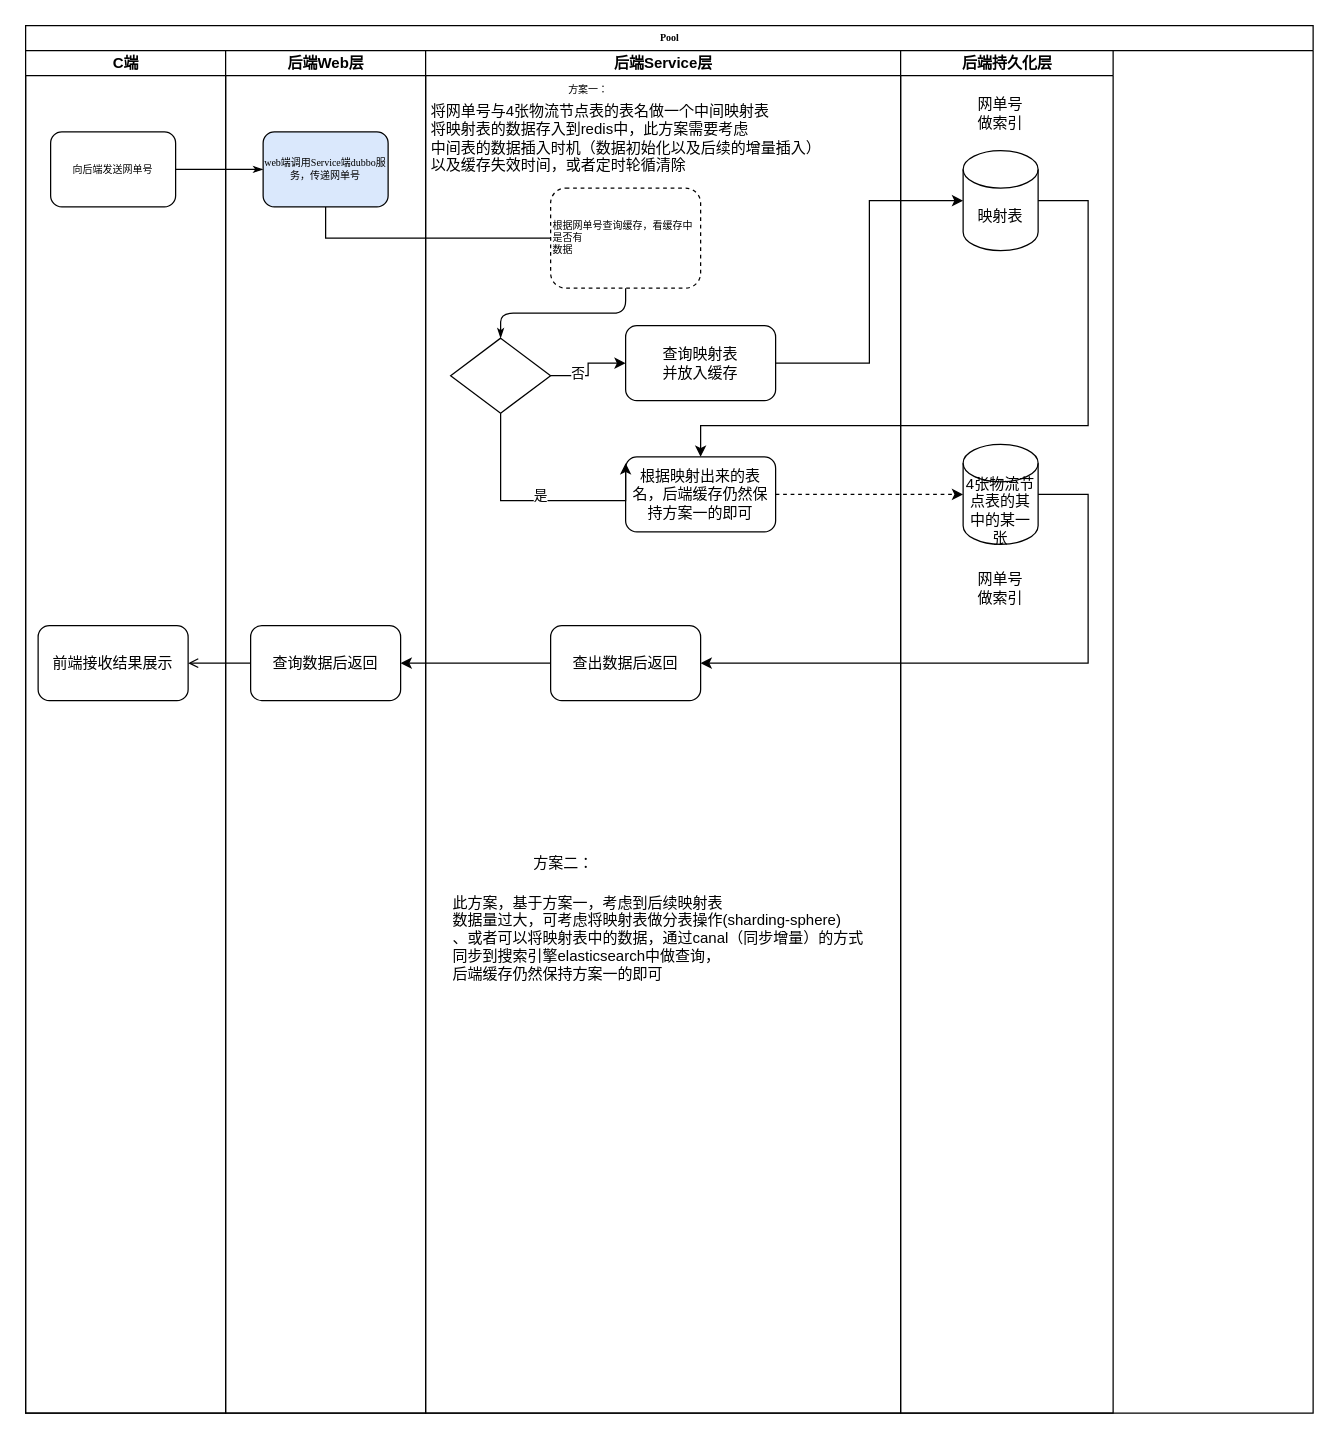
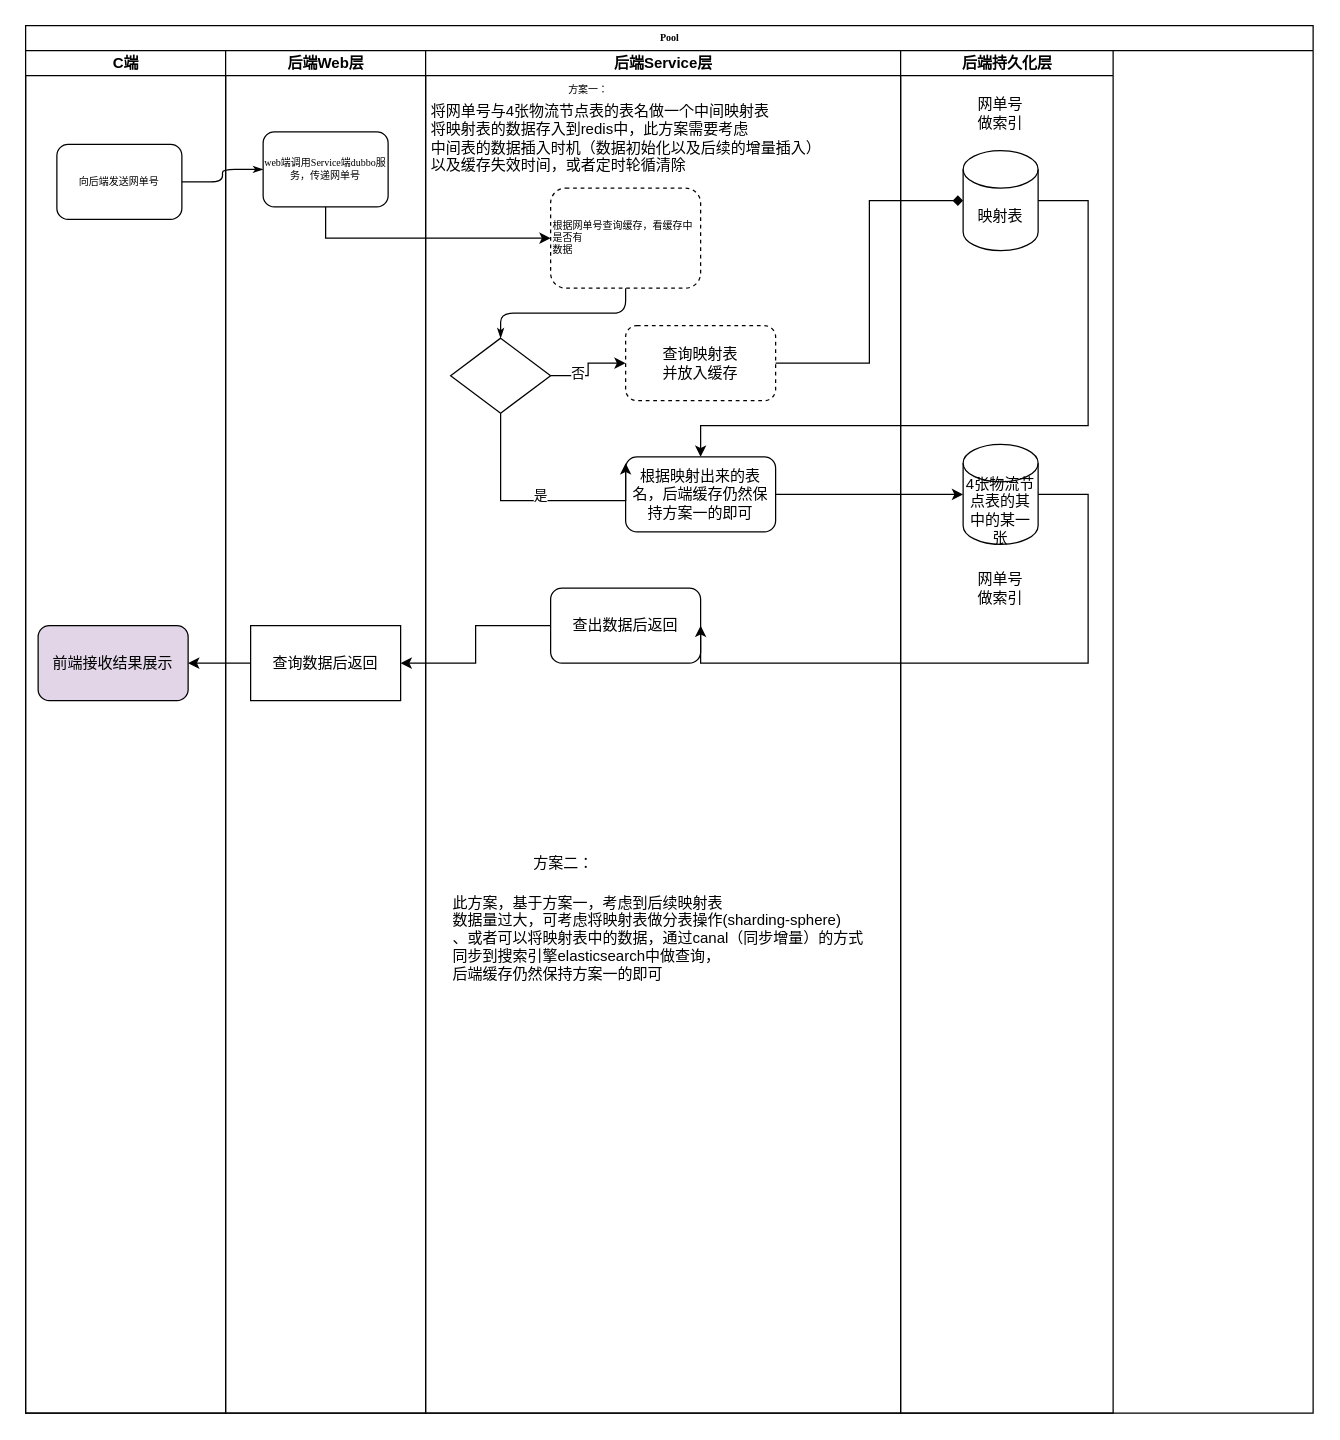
- <mxCell id="4" value="向后端发送网单号" style="rounded=1;whiteSpace=wrap;html=1;shadow=0;labelBackgroundColor=none;strokeWidth=1;fontFamily=Verdana;fontSize=8;align=center;" parent="3" vertex="1"><mxGeometry x="20" y="65" width="100" height="60" as="geometry" /></mxCell>
+ <mxCell id="4" value="向后端发送网单号" style="rounded=1;whiteSpace=wrap;html=1;shadow=0;labelBackgroundColor=none;strokeWidth=1;fontFamily=Verdana;fontSize=8;align=center;" parent="3" vertex="1"><mxGeometry x="25" y="75" width="100" height="60" as="geometry" /></mxCell>
- <mxCell id="8" value="web端调用Service端dubbo服务，传递网单号" style="rounded=1;whiteSpace=wrap;html=1;shadow=0;labelBackgroundColor=none;strokeWidth=1;fontFamily=Verdana;fontSize=8;align=center;fillColor=#dae8fc;" parent="7" vertex="1"><mxGeometry x="30" y="65" width="100" height="60" as="geometry" /></mxCell>
+ <mxCell id="8" value="web端调用Service端dubbo服务，传递网单号" style="rounded=1;whiteSpace=wrap;html=1;shadow=0;labelBackgroundColor=none;strokeWidth=1;fontFamily=Verdana;fontSize=8;align=center;" parent="7" vertex="1"><mxGeometry x="30" y="65" width="100" height="60" as="geometry" /></mxCell>
- <mxCell id="31" style="edgeStyle=orthogonalEdgeStyle;rounded=0;orthogonalLoop=1;jettySize=auto;html=1;exitX=1;exitY=0.5;exitDx=0;exitDy=0;entryX=0;entryY=0.5;entryDx=0;entryDy=0;entryPerimeter=0;" edge="1" parent="2" source="19" target="25"><mxGeometry relative="1" as="geometry" /></mxCell>
+ <mxCell id="31" style="edgeStyle=orthogonalEdgeStyle;rounded=0;orthogonalLoop=1;jettySize=auto;html=1;exitX=1;exitY=0.5;exitDx=0;exitDy=0;entryX=0;entryY=0.5;entryDx=0;entryDy=0;entryPerimeter=0;endArrow=diamond;" edge="1" parent="2" source="19" target="25"><mxGeometry relative="1" as="geometry" /></mxCell>
- <mxCell id="29" style="edgeStyle=orthogonalEdgeStyle;rounded=0;orthogonalLoop=1;jettySize=auto;html=1;exitX=0.5;exitY=1;exitDx=0;exitDy=0;endArrow=none;" edge="1" parent="2" source="8" target="11"><mxGeometry relative="1" as="geometry"><Array as="points"><mxPoint x="240" y="170" /></Array></mxGeometry></mxCell>
+ <mxCell id="29" style="edgeStyle=orthogonalEdgeStyle;rounded=0;orthogonalLoop=1;jettySize=auto;html=1;exitX=0.5;exitY=1;exitDx=0;exitDy=0;" edge="1" parent="2" source="8" target="11"><mxGeometry relative="1" as="geometry"><Array as="points"><mxPoint x="240" y="170" /></Array></mxGeometry></mxCell>
- <mxCell id="19" value="查询映射表&lt;br&gt;并放入缓存" style="rounded=1;whiteSpace=wrap;html=1;" vertex="1" parent="10"><mxGeometry x="160" y="220" width="120" height="60" as="geometry" /></mxCell>
+ <mxCell id="19" value="查询映射表&lt;br&gt;并放入缓存" style="rounded=1;whiteSpace=wrap;html=1;dashed=1;" vertex="1" parent="10"><mxGeometry x="160" y="220" width="120" height="60" as="geometry" /></mxCell>
- <mxCell id="30" style="edgeStyle=orthogonalEdgeStyle;rounded=0;orthogonalLoop=1;jettySize=auto;html=1;exitX=1;exitY=0.5;exitDx=0;exitDy=0;entryX=0;entryY=0.5;entryDx=0;entryDy=0;entryPerimeter=0;dashed=1;" edge="1" parent="2" source="16" target="26"><mxGeometry relative="1" as="geometry" /></mxCell>
+ <mxCell id="30" style="edgeStyle=orthogonalEdgeStyle;rounded=0;orthogonalLoop=1;jettySize=auto;html=1;exitX=1;exitY=0.5;exitDx=0;exitDy=0;entryX=0;entryY=0.5;entryDx=0;entryDy=0;entryPerimeter=0;" edge="1" parent="2" source="16" target="26"><mxGeometry relative="1" as="geometry" /></mxCell>
- <mxCell id="5" value="前端接收结果展示" style="rounded=1;whiteSpace=wrap;html=1;" vertex="1" parent="3"><mxGeometry x="10" y="460" width="120" height="60" as="geometry" /></mxCell>
+ <mxCell id="5" value="前端接收结果展示" style="rounded=1;whiteSpace=wrap;html=1;fillColor=#e1d5e7;" vertex="1" parent="3"><mxGeometry x="10" y="460" width="120" height="60" as="geometry" /></mxCell>
- <mxCell id="35" style="edgeStyle=orthogonalEdgeStyle;rounded=0;orthogonalLoop=1;jettySize=auto;html=1;exitX=0;exitY=0.5;exitDx=0;exitDy=0;entryX=1;entryY=0.5;entryDx=0;entryDy=0;endArrow=open;" edge="1" parent="2" source="9" target="5"><mxGeometry relative="1" as="geometry" /></mxCell>
+ <mxCell id="35" style="edgeStyle=orthogonalEdgeStyle;rounded=0;orthogonalLoop=1;jettySize=auto;html=1;exitX=0;exitY=0.5;exitDx=0;exitDy=0;entryX=1;entryY=0.5;entryDx=0;entryDy=0;" edge="1" parent="2" source="9" target="5"><mxGeometry relative="1" as="geometry" /></mxCell>
- <mxCell id="9" value="查询数据后返回" style="rounded=1;whiteSpace=wrap;html=1;" vertex="1" parent="7"><mxGeometry x="20" y="460" width="120" height="60" as="geometry" /></mxCell>
+ <mxCell id="9" value="查询数据后返回" style="whiteSpace=wrap;html=1;rounded=0;" vertex="1" parent="7"><mxGeometry x="20" y="460" width="120" height="60" as="geometry" /></mxCell>
- <mxCell id="22" value="查出数据后返回" style="rounded=1;whiteSpace=wrap;html=1;" vertex="1" parent="10"><mxGeometry x="100" y="460" width="120" height="60" as="geometry" /></mxCell>
+ <mxCell id="22" value="查出数据后返回" style="rounded=1;whiteSpace=wrap;html=1;" vertex="1" parent="10"><mxGeometry x="100" y="430" width="120" height="60" as="geometry" /></mxCell>
